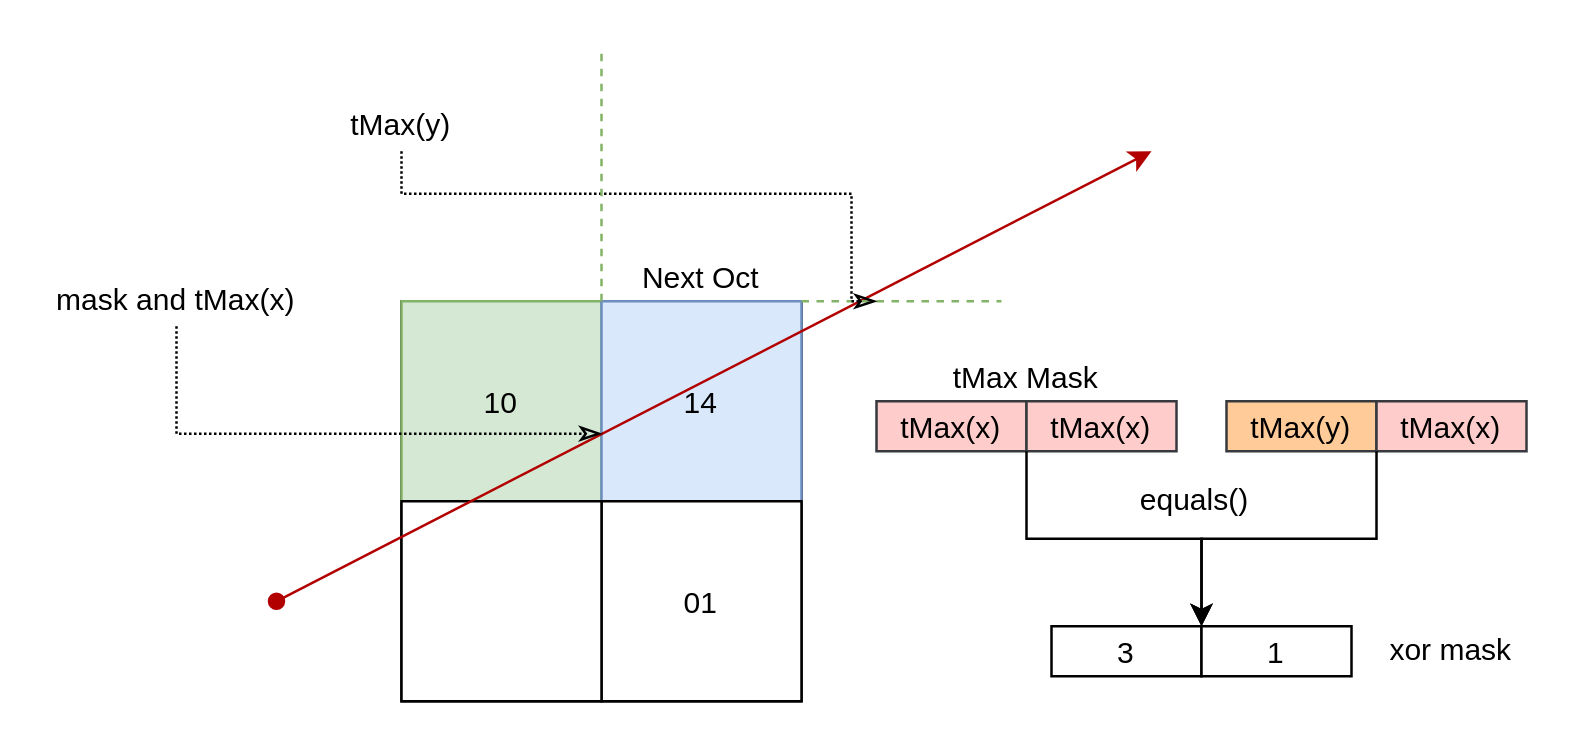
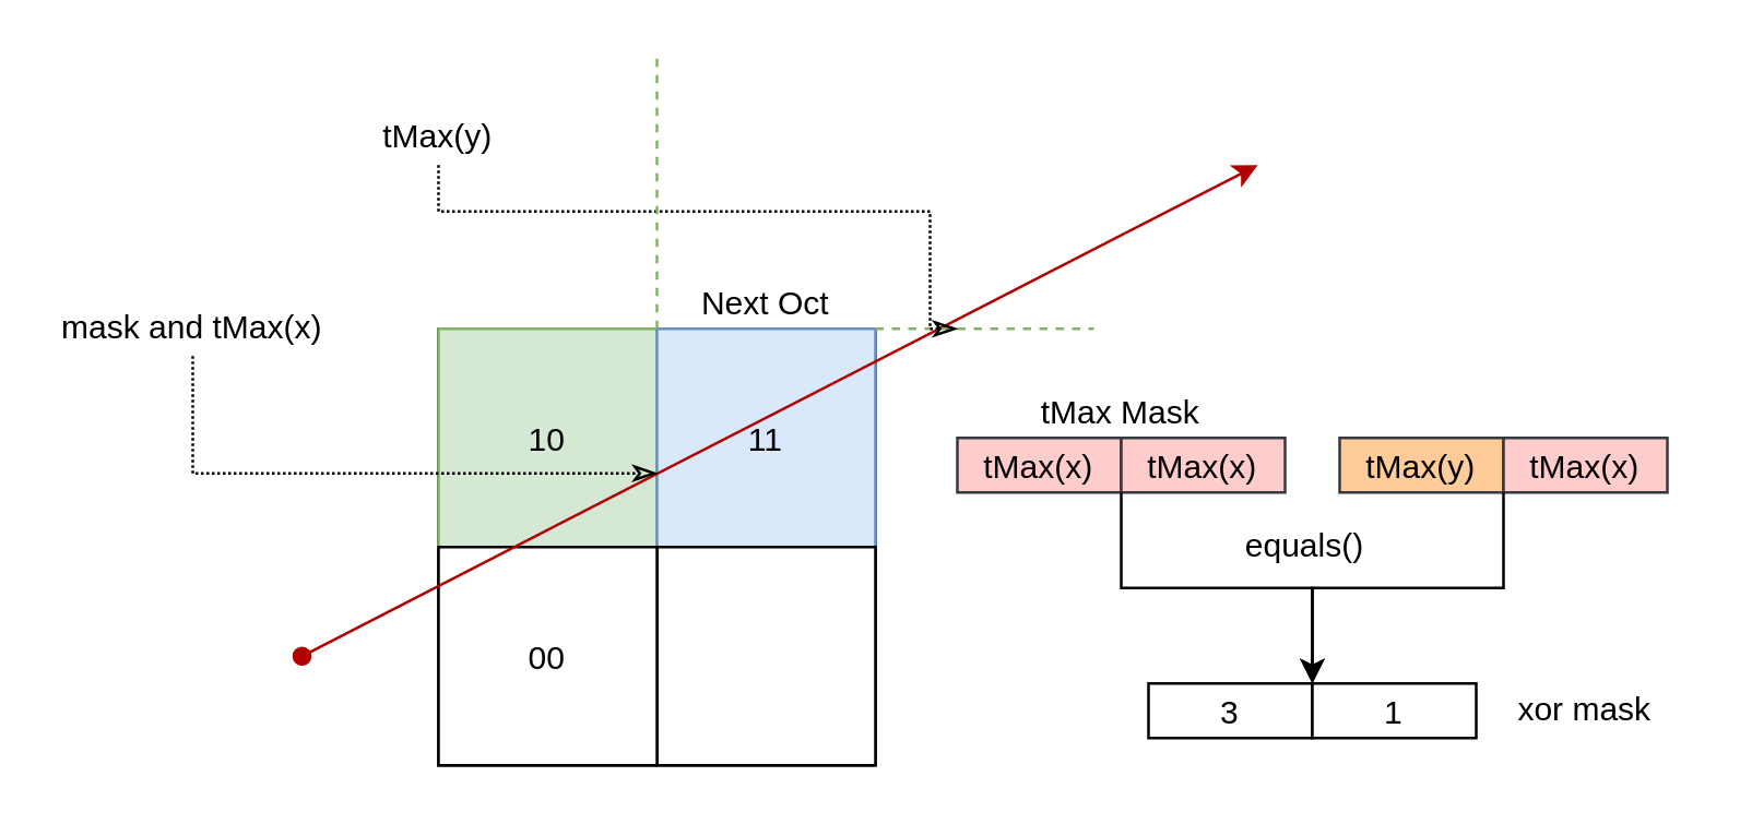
- <mxCell id="8" value="14" style="text;strokeColor=none;fillColor=none;align=center;verticalAlign=middle;rounded=0;" vertex="1" parent="1"><mxGeometry x="260" y="150" width="40" height="20" as="geometry" /></mxCell>
+ <mxCell id="8" value="11" style="text;strokeColor=none;fillColor=none;align=center;verticalAlign=middle;rounded=0;" vertex="1" parent="1"><mxGeometry x="260" y="150" width="40" height="20" as="geometry" /></mxCell>
+ <mxCell id="9" value="00" style="text;strokeColor=none;fillColor=none;align=center;verticalAlign=middle;rounded=0;" vertex="1" parent="1"><mxGeometry x="180" y="230" width="40" height="20" as="geometry" /></mxCell>
- <mxCell id="10" value="01" style="text;strokeColor=none;fillColor=none;align=center;verticalAlign=middle;rounded=0;" vertex="1" parent="1"><mxGeometry x="260" y="230" width="40" height="20" as="geometry" /></mxCell>
